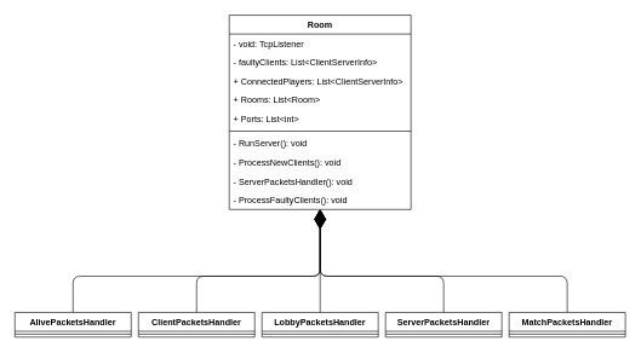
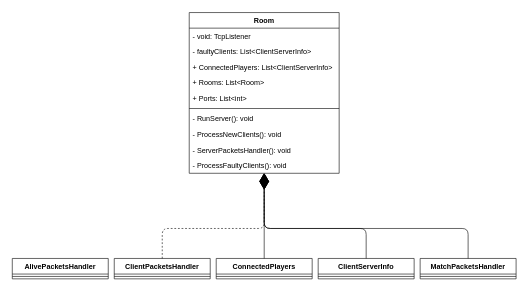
- <mxCell id="23" value="" style="endArrow=diamondThin;endFill=1;endSize=24;html=1;entryX=0.5;entryY=1;entryDx=0;entryDy=0;exitX=0.5;exitY=0;exitDx=0;exitDy=0;" edge="1" parent="1" source="13" target="2"><mxGeometry width="160" relative="1" as="geometry"><mxPoint x="285" y="150" as="sourcePoint" /><mxPoint x="445" y="150" as="targetPoint" /><Array as="points"><mxPoint x="100" y="380" /><mxPoint x="440" y="380" /></Array></mxGeometry></mxCell>
- <mxCell id="24" value="" style="endArrow=diamondThin;endFill=1;endSize=24;html=1;entryX=0.5;entryY=1;entryDx=0;entryDy=0;exitX=0.5;exitY=0;exitDx=0;exitDy=0;" edge="1" parent="1" source="15" target="2"><mxGeometry width="160" relative="1" as="geometry"><mxPoint x="110" y="440" as="sourcePoint" /><mxPoint x="450" y="298" as="targetPoint" /><Array as="points"><mxPoint x="270" y="380" /><mxPoint x="440" y="380" /></Array></mxGeometry></mxCell>
+ <mxCell id="24" value="" style="endArrow=diamondThin;endFill=1;endSize=24;html=1;entryX=0.5;entryY=1;entryDx=0;entryDy=0;exitX=0.5;exitY=0;exitDx=0;exitDy=0;dashed=1;" edge="1" parent="1" source="15" target="2"><mxGeometry width="160" relative="1" as="geometry"><mxPoint x="110" y="440" as="sourcePoint" /><mxPoint x="450" y="298" as="targetPoint" /><Array as="points"><mxPoint x="270" y="380" /><mxPoint x="440" y="380" /></Array></mxGeometry></mxCell>
- <mxCell id="17" value="LobbyPacketsHandler" style="swimlane;fontStyle=1;align=center;verticalAlign=top;childLayout=stackLayout;horizontal=1;startSize=26;horizontalStack=0;resizeParent=1;resizeParentMax=0;resizeLast=0;collapsible=1;marginBottom=0;" vertex="1" parent="1"><mxGeometry x="360" y="430" width="160" height="34" as="geometry" /></mxCell>
+ <mxCell id="17" value="ConnectedPlayers" style="swimlane;fontStyle=1;align=center;verticalAlign=top;childLayout=stackLayout;horizontal=1;startSize=26;horizontalStack=0;resizeParent=1;resizeParentMax=0;resizeLast=0;collapsible=1;marginBottom=0;" vertex="1" parent="1"><mxGeometry x="360" y="430" width="160" height="34" as="geometry" /></mxCell>
- <mxCell id="21" value="ServerPacketsHandler" style="swimlane;fontStyle=1;align=center;verticalAlign=top;childLayout=stackLayout;horizontal=1;startSize=26;horizontalStack=0;resizeParent=1;resizeParentMax=0;resizeLast=0;collapsible=1;marginBottom=0;" vertex="1" parent="1"><mxGeometry x="530" y="430" width="160" height="34" as="geometry" /></mxCell>
+ <mxCell id="21" value="ClientServerInfo" style="swimlane;fontStyle=1;align=center;verticalAlign=top;childLayout=stackLayout;horizontal=1;startSize=26;horizontalStack=0;resizeParent=1;resizeParentMax=0;resizeLast=0;collapsible=1;marginBottom=0;" vertex="1" parent="1"><mxGeometry x="530" y="430" width="160" height="34" as="geometry" /></mxCell>
